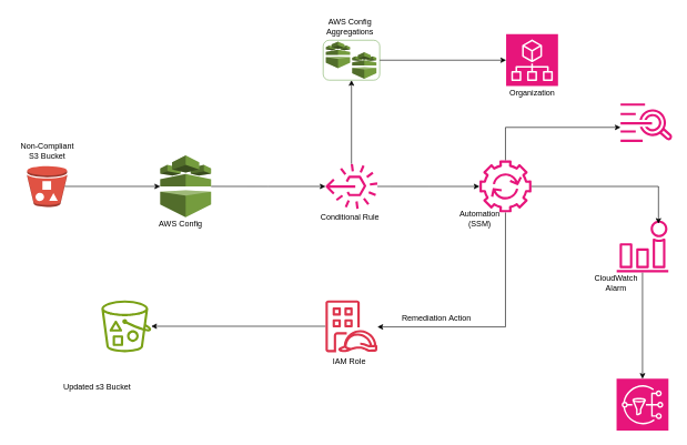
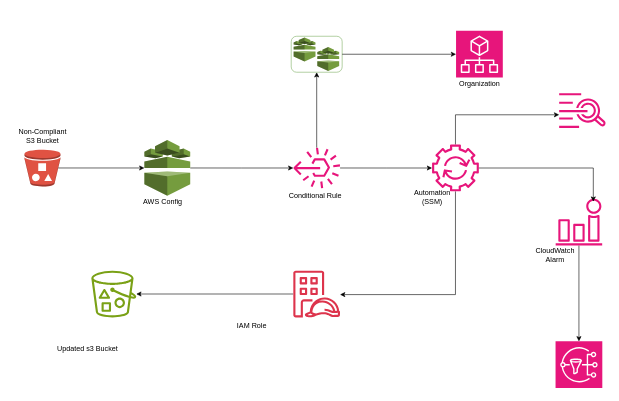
- <mxCell id="8" value="AWS Config&lt;div&gt;Aggregations&lt;/div&gt;" style="text;html=1;align=center;verticalAlign=middle;resizable=0;points=[];autosize=1;strokeColor=none;fillColor=none;" vertex="1" parent="1"><mxGeometry x="480" y="20" width="90" height="40" as="geometry" /></mxCell>
- <mxCell id="30" value="Remediation&amp;nbsp;&lt;span style=&quot;background-color: initial;&quot;&gt;Action&lt;/span&gt;" style="text;html=1;align=center;verticalAlign=middle;resizable=0;points=[];autosize=1;strokeColor=none;fillColor=none;" vertex="1" parent="1"><mxGeometry x="590" y="463" width="130" height="30" as="geometry" /></mxCell>
- <mxCell id="27" value="IAM Role" style="text;html=1;align=center;verticalAlign=middle;resizable=0;points=[];autosize=1;strokeColor=none;fillColor=none;" vertex="1" parent="1"><mxGeometry x="488.5" y="529" width="70" height="30" as="geometry" /></mxCell>
+ <mxCell id="27" value="IAM Role" style="text;html=1;align=center;verticalAlign=middle;resizable=0;points=[];autosize=1;strokeColor=none;fillColor=none;" vertex="1" parent="1"><mxGeometry x="383.5" y="529" width="70" height="30" as="geometry" /></mxCell>
